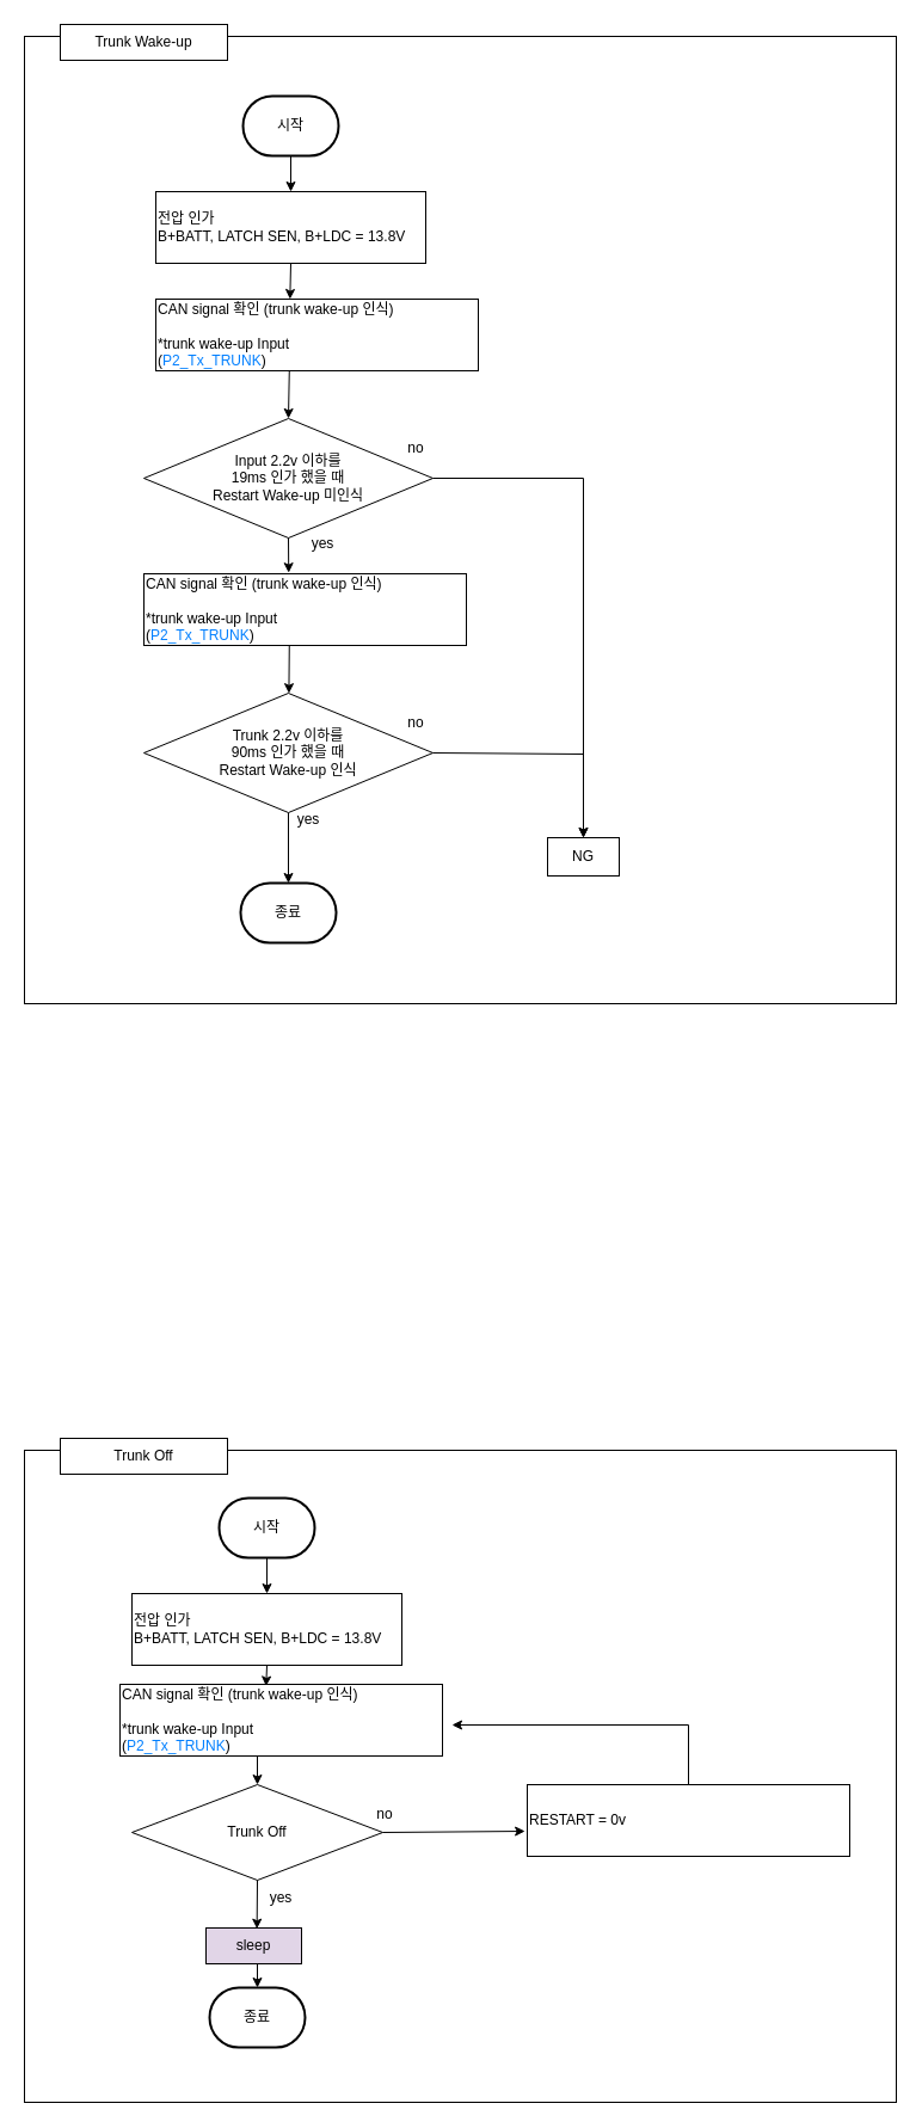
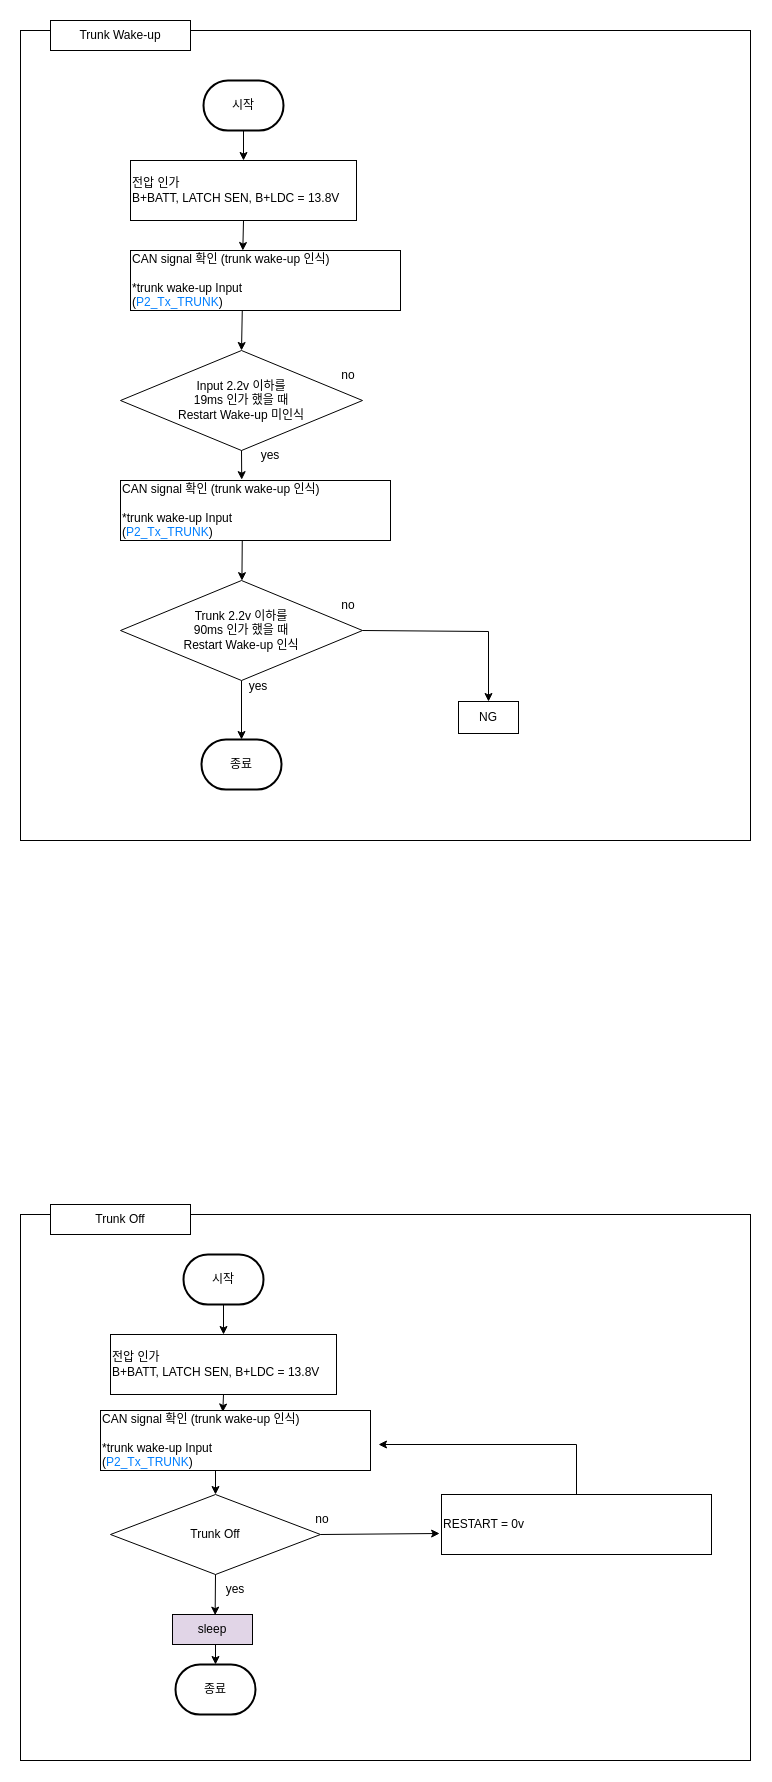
- <mxCell id="33" value="" style="endArrow=classic;html=1;rounded=0;exitX=1;exitY=0.5;exitDx=0;exitDy=0;entryX=0.5;entryY=0;entryDx=0;entryDy=0;" edge="1" parent="1" source="6" target="31"><mxGeometry width="50" height="50" relative="1" as="geometry"><mxPoint x="478" y="380" as="sourcePoint" /><mxPoint x="528" y="330" as="targetPoint" /><Array as="points"><mxPoint x="488" y="400" /></Array></mxGeometry></mxCell>
